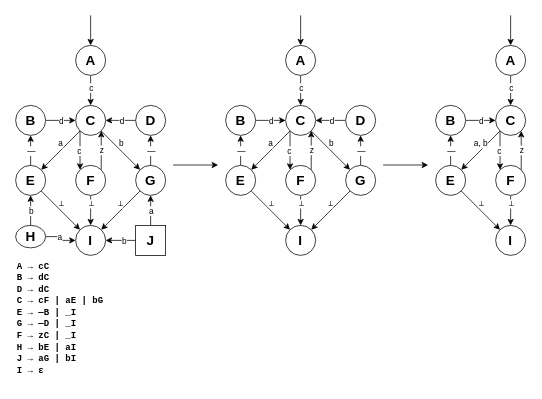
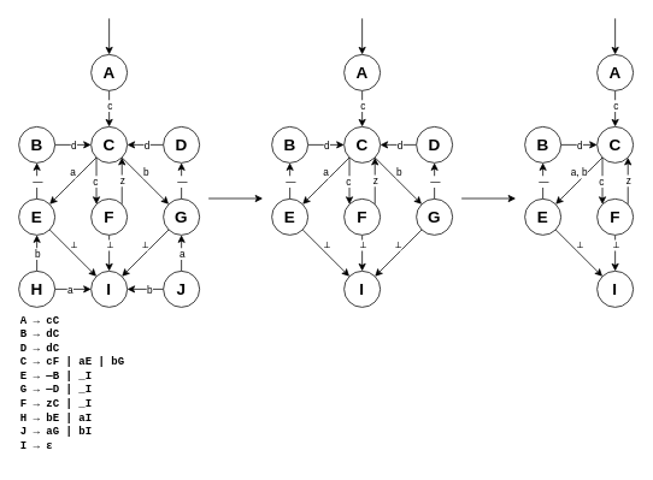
- <mxCell id="30" value="H" style="ellipse;whiteSpace=wrap;html=1;aspect=fixed;fontStyle=1;fontSize=18;" parent="1" vertex="1"><mxGeometry x="20" y="300" width="40" height="30" as="geometry" /></mxCell>
+ <mxCell id="30" value="H" style="ellipse;whiteSpace=wrap;html=1;aspect=fixed;fontStyle=1;fontSize=18;" parent="1" vertex="1"><mxGeometry x="20" y="300" width="40" height="40" as="geometry" /></mxCell>
- <mxCell id="35" value="J" style="whiteSpace=wrap;html=1;aspect=fixed;fontStyle=1;fontSize=18;rounded=0;" parent="1" vertex="1"><mxGeometry x="180" y="300" width="40" height="40" as="geometry" /></mxCell>
+ <mxCell id="35" value="J" style="ellipse;whiteSpace=wrap;html=1;aspect=fixed;fontStyle=1;fontSize=18;" parent="1" vertex="1"><mxGeometry x="180" y="300" width="40" height="40" as="geometry" /></mxCell>
